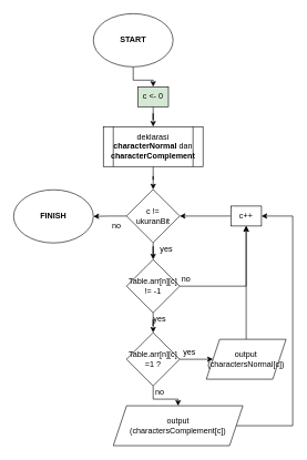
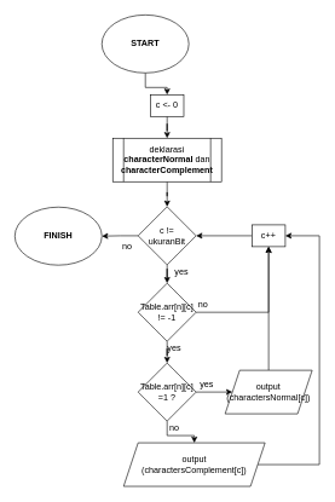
- <mxCell id="6" value="c &amp;lt;- 0" style="rounded=0;whiteSpace=wrap;html=1;fillColor=#d5e8d4;" vertex="1" parent="1"><mxGeometry x="207" y="130" width="46" height="30" as="geometry" /></mxCell>
+ <mxCell id="6" value="c &amp;lt;- 0" style="rounded=0;whiteSpace=wrap;html=1;" vertex="1" parent="1"><mxGeometry x="207" y="130" width="46" height="30" as="geometry" /></mxCell>
